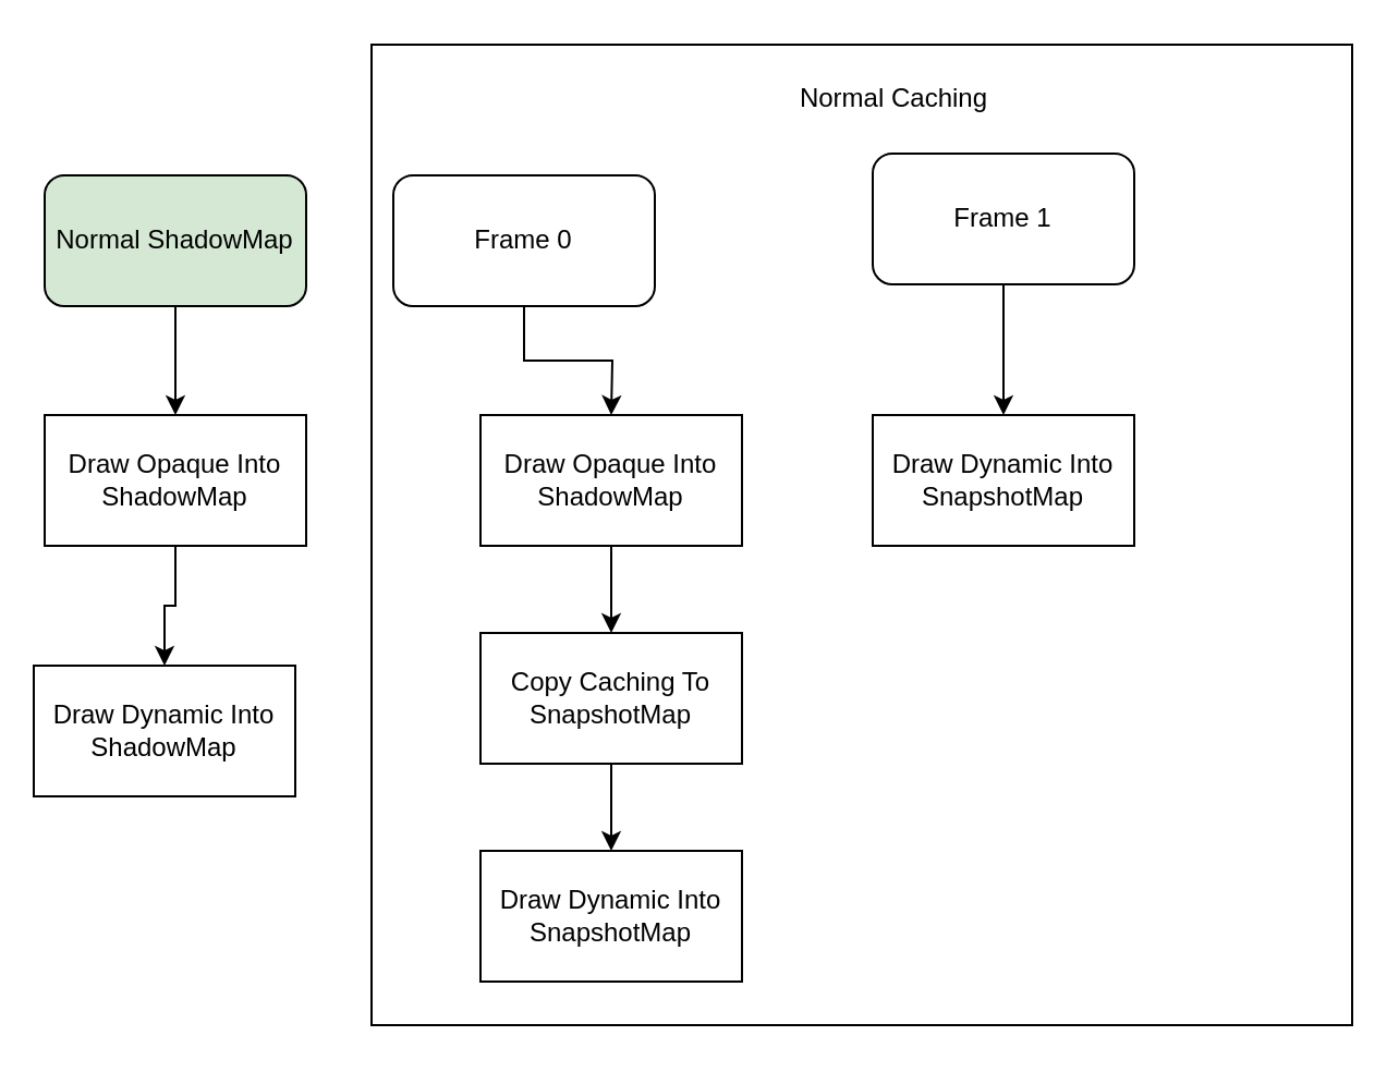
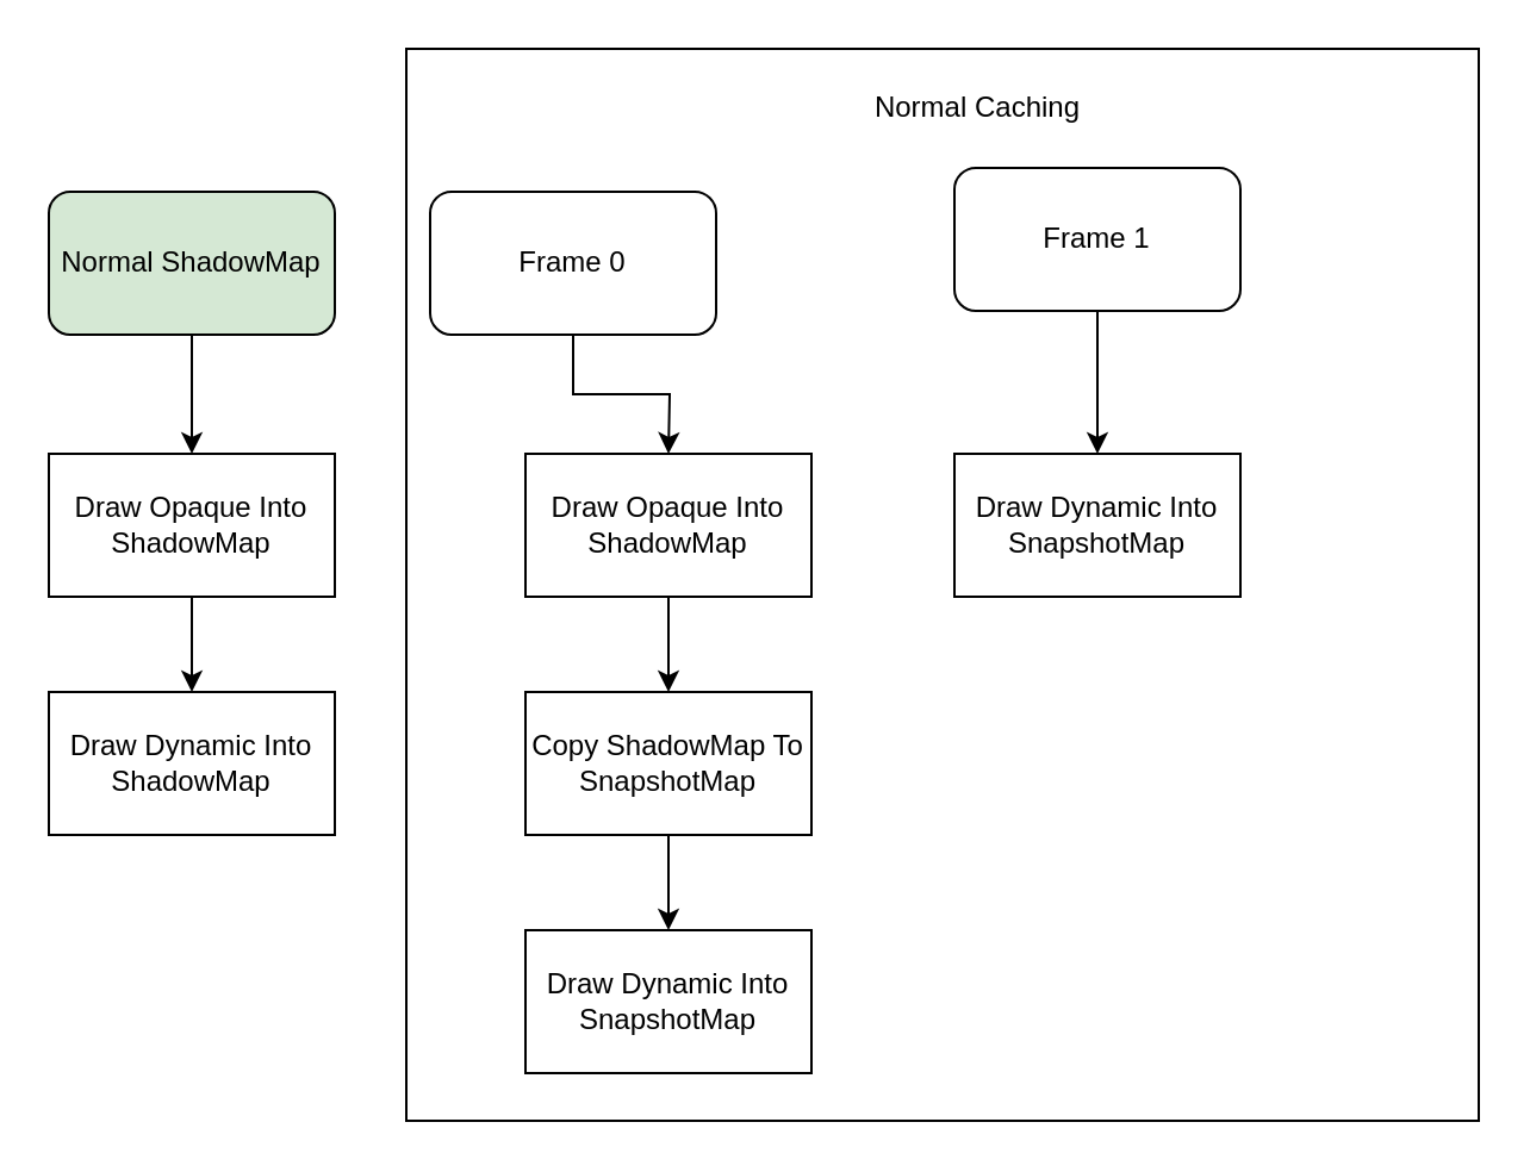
- <mxCell id="8" value="Copy Caching To SnapshotMap" style="rounded=0;whiteSpace=wrap;html=1;" vertex="1" parent="1"><mxGeometry x="220" y="290" width="120" height="60" as="geometry" /></mxCell>
+ <mxCell id="8" value="Copy ShadowMap To SnapshotMap" style="rounded=0;whiteSpace=wrap;html=1;" vertex="1" parent="1"><mxGeometry x="220" y="290" width="120" height="60" as="geometry" /></mxCell>
- <mxCell id="17" value="Draw Dynamic Into ShadowMap" style="rounded=0;whiteSpace=wrap;html=1;" vertex="1" parent="1"><mxGeometry x="15" y="305" width="120" height="60" as="geometry" /></mxCell>
+ <mxCell id="17" value="Draw Dynamic Into ShadowMap" style="rounded=0;whiteSpace=wrap;html=1;" vertex="1" parent="1"><mxGeometry x="20" y="290" width="120" height="60" as="geometry" /></mxCell>
